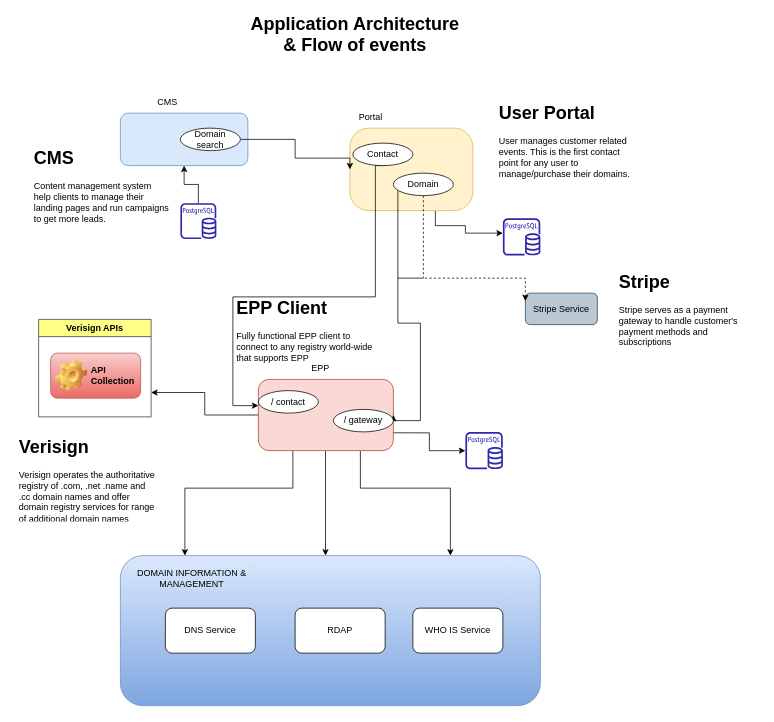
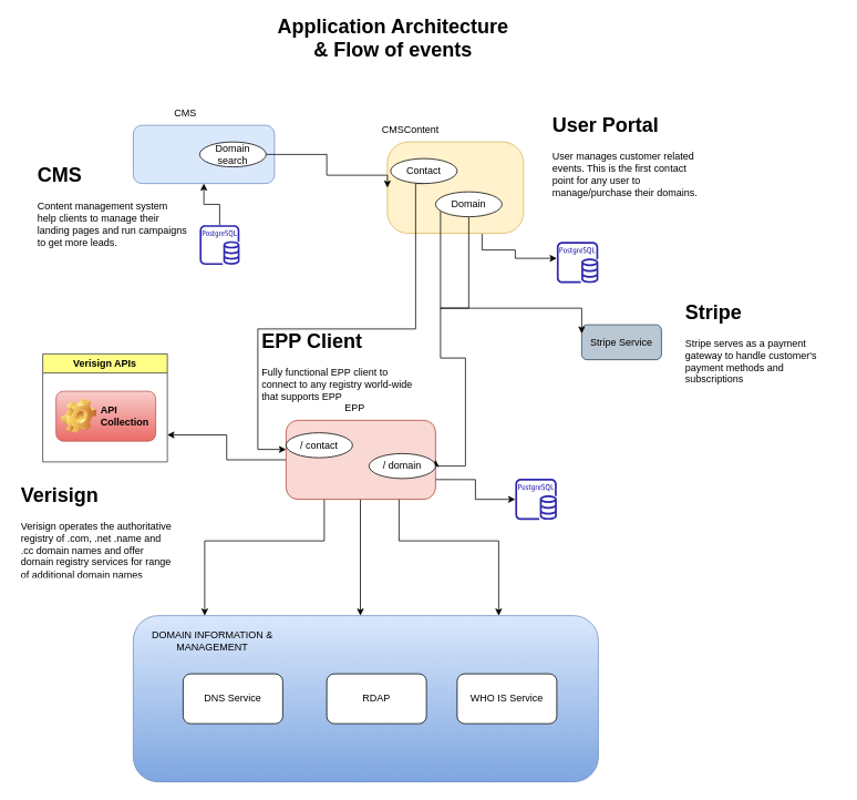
- <mxCell id="5" value="Portal" style="text;strokeColor=none;align=center;fillColor=none;html=1;verticalAlign=middle;whiteSpace=wrap;rounded=0;" vertex="1" parent="1"><mxGeometry x="411" y="130" width="166" height="30" as="geometry" /></mxCell>
+ <mxCell id="5" value="CMSContent" style="text;strokeColor=none;align=center;fillColor=none;html=1;verticalAlign=middle;whiteSpace=wrap;rounded=0;" vertex="1" parent="1"><mxGeometry x="411" y="130" width="166" height="30" as="geometry" /></mxCell>
- <mxCell id="26" style="edgeStyle=orthogonalEdgeStyle;rounded=0;orthogonalLoop=1;jettySize=auto;html=1;exitX=0.5;exitY=1;exitDx=0;exitDy=0;entryX=0;entryY=0.25;entryDx=0;entryDy=0;dashed=1;" edge="1" parent="1" source="28" target="24"><mxGeometry relative="1" as="geometry"><Array as="points"><mxPoint x="530" y="360" /><mxPoint x="670" y="360" /></Array></mxGeometry></mxCell>
+ <mxCell id="26" style="edgeStyle=orthogonalEdgeStyle;rounded=0;orthogonalLoop=1;jettySize=auto;html=1;exitX=0.5;exitY=1;exitDx=0;exitDy=0;entryX=0;entryY=0.25;entryDx=0;entryDy=0;" edge="1" parent="1" source="28" target="24"><mxGeometry relative="1" as="geometry"><Array as="points"><mxPoint x="530" y="360" /><mxPoint x="670" y="360" /></Array></mxGeometry></mxCell>
- <mxCell id="29" value="/ gateway" style="ellipse;whiteSpace=wrap;html=1;" vertex="1" parent="1"><mxGeometry x="444" y="535" width="80" height="30" as="geometry" /></mxCell>
+ <mxCell id="29" value="/ domain" style="ellipse;whiteSpace=wrap;html=1;" vertex="1" parent="1"><mxGeometry x="444" y="535" width="80" height="30" as="geometry" /></mxCell>
